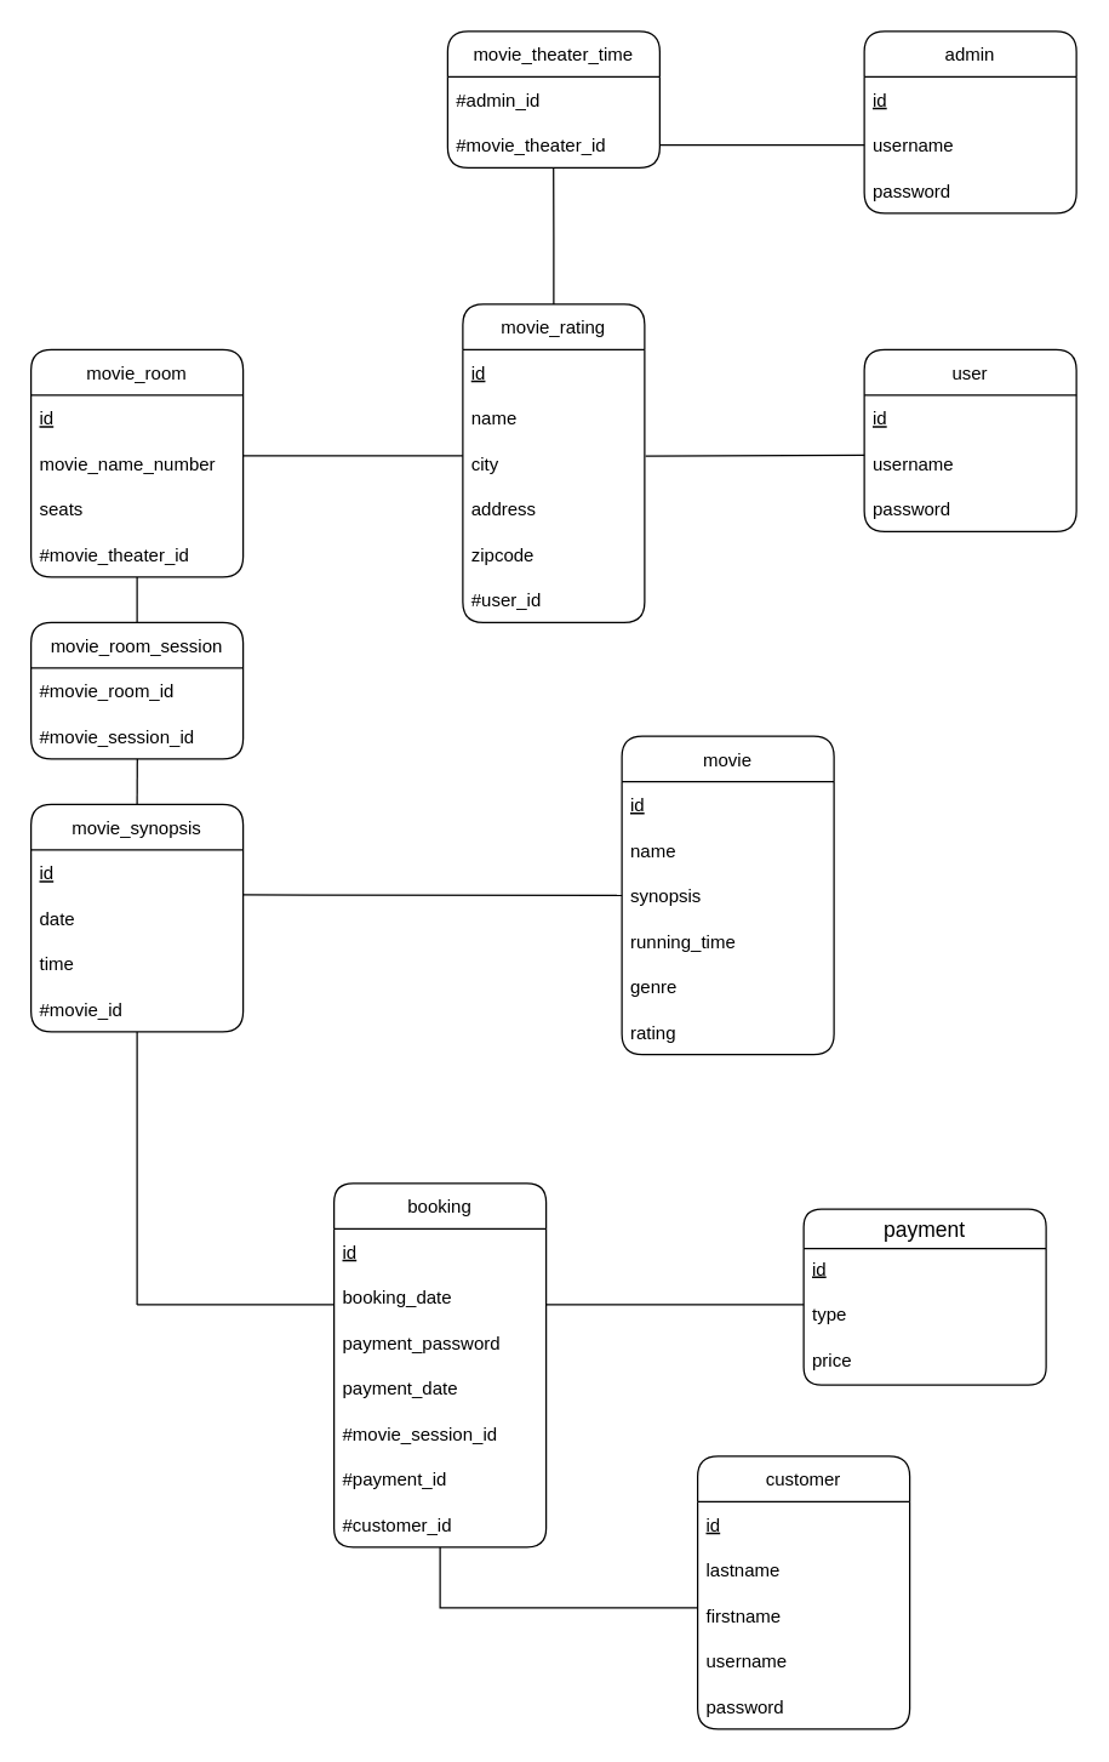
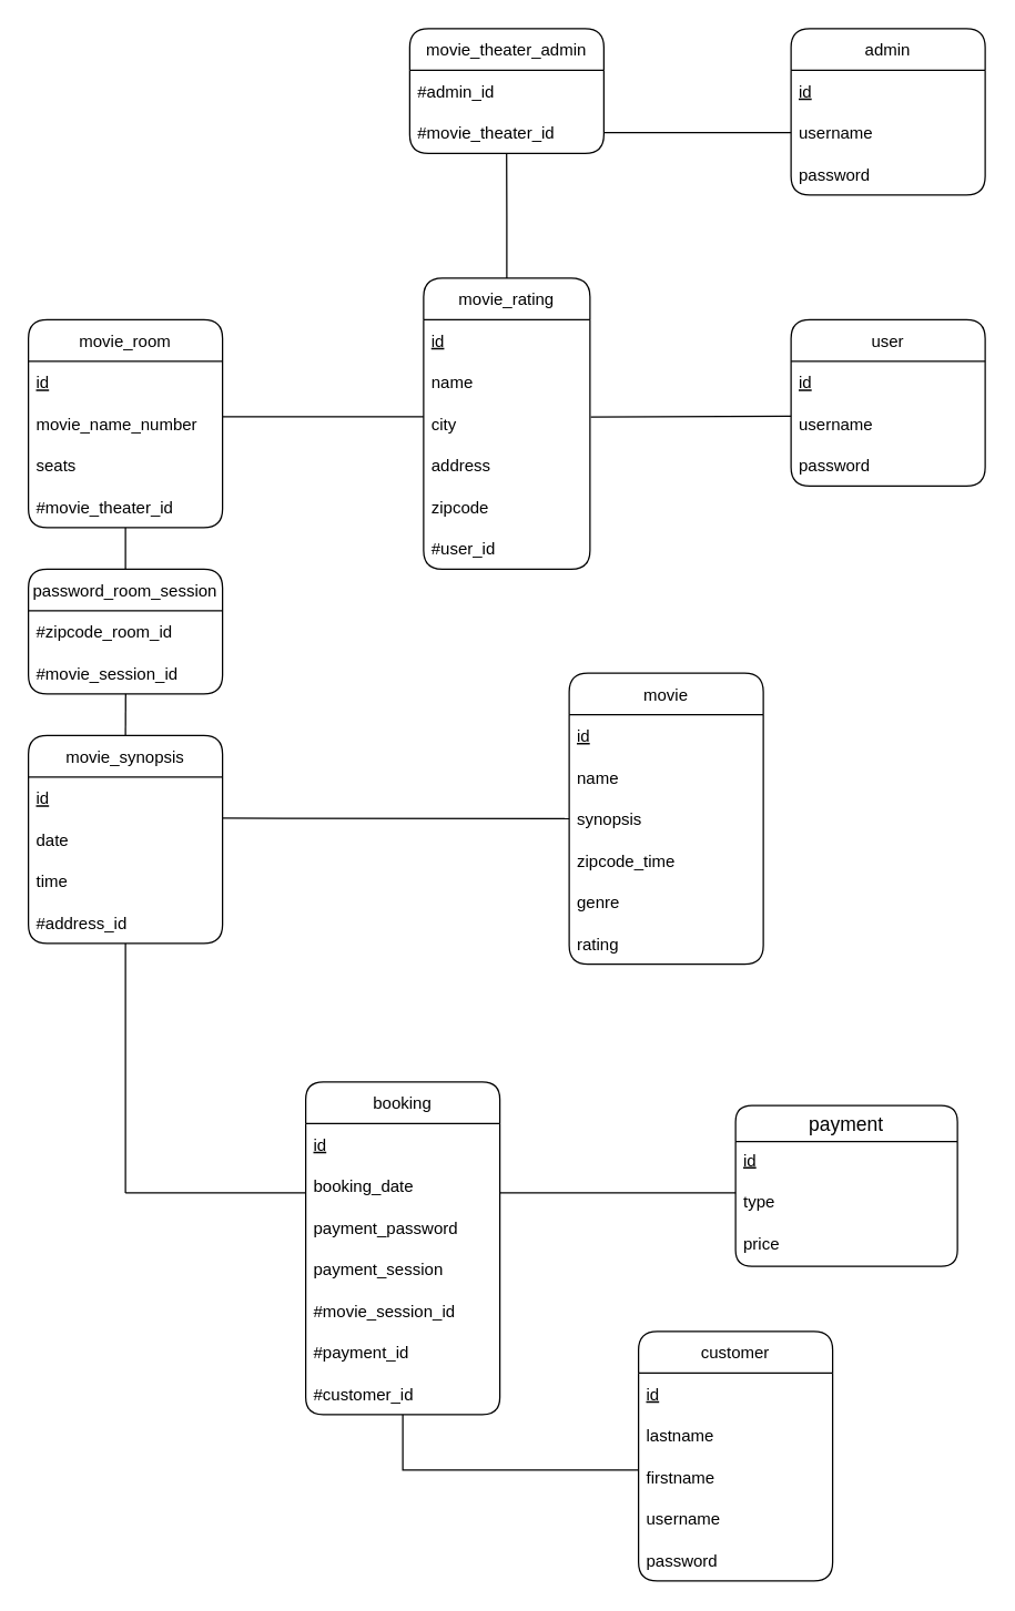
- <mxCell id="62" value="movie_theater_time" style="swimlane;fontStyle=0;childLayout=stackLayout;horizontal=1;startSize=30;horizontalStack=0;resizeParent=1;resizeParentMax=0;resizeLast=0;collapsible=1;marginBottom=0;rounded=1;labelBackgroundColor=none;" parent="1" vertex="1"><mxGeometry x="295" y="20" width="140" height="90" as="geometry" /></mxCell>
+ <mxCell id="62" value="movie_theater_admin" style="swimlane;fontStyle=0;childLayout=stackLayout;horizontal=1;startSize=30;horizontalStack=0;resizeParent=1;resizeParentMax=0;resizeLast=0;collapsible=1;marginBottom=0;rounded=1;labelBackgroundColor=none;" parent="1" vertex="1"><mxGeometry x="295" y="20" width="140" height="90" as="geometry" /></mxCell>
- <mxCell id="67" value="movie_room_session" style="swimlane;fontStyle=0;childLayout=stackLayout;horizontal=1;startSize=30;horizontalStack=0;resizeParent=1;resizeParentMax=0;resizeLast=0;collapsible=1;marginBottom=0;rounded=1;labelBackgroundColor=none;" vertex="1" parent="1"><mxGeometry x="20" y="410" width="140" height="90" as="geometry" /></mxCell>
+ <mxCell id="67" value="password_room_session" style="swimlane;fontStyle=0;childLayout=stackLayout;horizontal=1;startSize=30;horizontalStack=0;resizeParent=1;resizeParentMax=0;resizeLast=0;collapsible=1;marginBottom=0;rounded=1;labelBackgroundColor=none;" vertex="1" parent="1"><mxGeometry x="20" y="410" width="140" height="90" as="geometry" /></mxCell>
- <mxCell id="68" value="#movie_room_id" style="text;strokeColor=none;fillColor=none;align=left;verticalAlign=middle;spacingLeft=4;spacingRight=4;overflow=hidden;points=[[0,0.5],[1,0.5]];portConstraint=eastwest;rotatable=0;rounded=1;labelBackgroundColor=none;" vertex="1" parent="67"><mxGeometry y="30" width="140" height="30" as="geometry" /></mxCell>
+ <mxCell id="68" value="#zipcode_room_id" style="text;strokeColor=none;fillColor=none;align=left;verticalAlign=middle;spacingLeft=4;spacingRight=4;overflow=hidden;points=[[0,0.5],[1,0.5]];portConstraint=eastwest;rotatable=0;rounded=1;labelBackgroundColor=none;" vertex="1" parent="67"><mxGeometry y="30" width="140" height="30" as="geometry" /></mxCell>
- <mxCell id="30" value="running_time" style="text;strokeColor=none;fillColor=none;align=left;verticalAlign=middle;spacingLeft=4;spacingRight=4;overflow=hidden;points=[[0,0.5],[1,0.5]];portConstraint=eastwest;rotatable=0;rounded=1;" parent="26" vertex="1"><mxGeometry y="120" width="140" height="30" as="geometry" /></mxCell>
+ <mxCell id="30" value="zipcode_time" style="text;strokeColor=none;fillColor=none;align=left;verticalAlign=middle;spacingLeft=4;spacingRight=4;overflow=hidden;points=[[0,0.5],[1,0.5]];portConstraint=eastwest;rotatable=0;rounded=1;" parent="26" vertex="1"><mxGeometry y="120" width="140" height="30" as="geometry" /></mxCell>
- <mxCell id="25" value="#movie_id" style="text;strokeColor=none;fillColor=none;align=left;verticalAlign=middle;spacingLeft=4;spacingRight=4;overflow=hidden;points=[[0,0.5],[1,0.5]];portConstraint=eastwest;rotatable=0;rounded=1;" vertex="1" parent="21"><mxGeometry y="120" width="140" height="30" as="geometry" /></mxCell>
+ <mxCell id="25" value="#address_id" style="text;strokeColor=none;fillColor=none;align=left;verticalAlign=middle;spacingLeft=4;spacingRight=4;overflow=hidden;points=[[0,0.5],[1,0.5]];portConstraint=eastwest;rotatable=0;rounded=1;" vertex="1" parent="21"><mxGeometry y="120" width="140" height="30" as="geometry" /></mxCell>
- <mxCell id="39" value="payment_date" style="text;strokeColor=none;fillColor=none;align=left;verticalAlign=middle;spacingLeft=4;spacingRight=4;overflow=hidden;points=[[0,0.5],[1,0.5]];portConstraint=eastwest;rotatable=0;rounded=1;" parent="35" vertex="1"><mxGeometry y="120" width="140" height="30" as="geometry" /></mxCell>
+ <mxCell id="39" value="payment_session" style="text;strokeColor=none;fillColor=none;align=left;verticalAlign=middle;spacingLeft=4;spacingRight=4;overflow=hidden;points=[[0,0.5],[1,0.5]];portConstraint=eastwest;rotatable=0;rounded=1;" parent="35" vertex="1"><mxGeometry y="120" width="140" height="30" as="geometry" /></mxCell>
